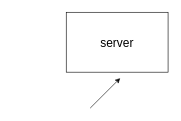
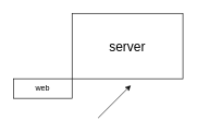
+ <mxCell id="3" value="web" style="rounded=0;whiteSpace=wrap;html=1;" vertex="1" parent="1"><mxGeometry x="20" y="120" width="90" height="30" as="geometry" /></mxCell>
